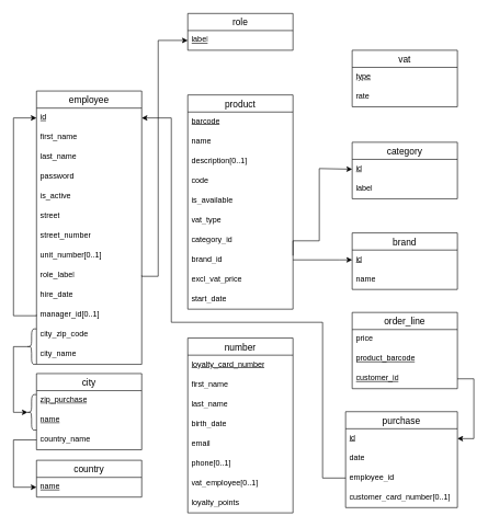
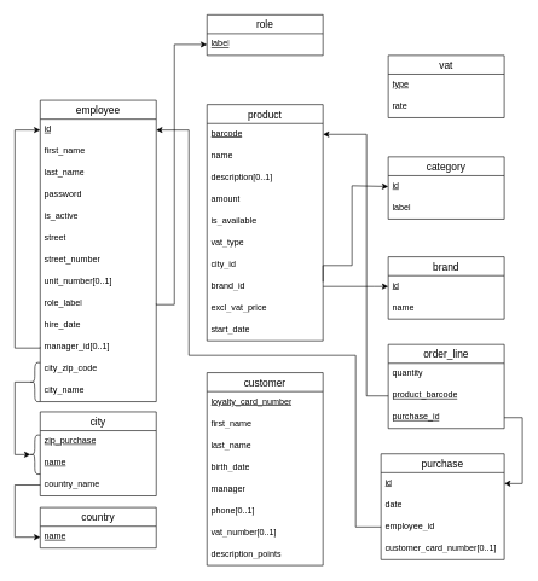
- <mxCell id="22" value="code" style="text;strokeColor=none;fillColor=none;spacingLeft=4;spacingRight=4;overflow=hidden;rotatable=0;points=[[0,0.5],[1,0.5]];portConstraint=eastwest;fontSize=12;whiteSpace=wrap;html=1;" parent="18" vertex="1"><mxGeometry y="116" width="160" height="30" as="geometry" /></mxCell>
+ <mxCell id="22" value="amount" style="text;strokeColor=none;fillColor=none;spacingLeft=4;spacingRight=4;overflow=hidden;rotatable=0;points=[[0,0.5],[1,0.5]];portConstraint=eastwest;fontSize=12;whiteSpace=wrap;html=1;" parent="18" vertex="1"><mxGeometry y="116" width="160" height="30" as="geometry" /></mxCell>
- <mxCell id="25" value="category_id" style="text;strokeColor=none;fillColor=none;spacingLeft=4;spacingRight=4;overflow=hidden;rotatable=0;points=[[0,0.5],[1,0.5]];portConstraint=eastwest;fontSize=12;whiteSpace=wrap;html=1;" parent="18" vertex="1"><mxGeometry y="206" width="160" height="30" as="geometry" /></mxCell>
+ <mxCell id="25" value="city_id" style="text;strokeColor=none;fillColor=none;spacingLeft=4;spacingRight=4;overflow=hidden;rotatable=0;points=[[0,0.5],[1,0.5]];portConstraint=eastwest;fontSize=12;whiteSpace=wrap;html=1;" parent="18" vertex="1"><mxGeometry y="206" width="160" height="30" as="geometry" /></mxCell>
- <mxCell id="53" value="price" style="text;strokeColor=none;fillColor=none;spacingLeft=4;spacingRight=4;overflow=hidden;rotatable=0;points=[[0,0.5],[1,0.5]];portConstraint=eastwest;fontSize=12;whiteSpace=wrap;html=1;" parent="52" vertex="1"><mxGeometry y="26" width="160" height="30" as="geometry" /></mxCell>
+ <mxCell id="53" value="quantity" style="text;strokeColor=none;fillColor=none;spacingLeft=4;spacingRight=4;overflow=hidden;rotatable=0;points=[[0,0.5],[1,0.5]];portConstraint=eastwest;fontSize=12;whiteSpace=wrap;html=1;" parent="52" vertex="1"><mxGeometry y="26" width="160" height="30" as="geometry" /></mxCell>
- <mxCell id="38" value="number" style="swimlane;fontStyle=0;childLayout=stackLayout;horizontal=1;startSize=26;horizontalStack=0;resizeParent=1;resizeParentMax=0;resizeLast=0;collapsible=1;marginBottom=0;align=center;fontSize=14;" parent="1" vertex="1"><mxGeometry x="285" y="514" width="160" height="266" as="geometry" /></mxCell>
+ <mxCell id="38" value="customer" style="swimlane;fontStyle=0;childLayout=stackLayout;horizontal=1;startSize=26;horizontalStack=0;resizeParent=1;resizeParentMax=0;resizeLast=0;collapsible=1;marginBottom=0;align=center;fontSize=14;" parent="1" vertex="1"><mxGeometry x="285" y="514" width="160" height="266" as="geometry" /></mxCell>
+ <mxCell id="70" style="edgeStyle=orthogonalEdgeStyle;rounded=0;orthogonalLoop=1;jettySize=auto;html=1;exitX=0;exitY=0.5;exitDx=0;exitDy=0;entryX=1;entryY=0.5;entryDx=0;entryDy=0;" parent="1" source="54" target="19" edge="1"><mxGeometry relative="1" as="geometry"><Array as="points"><mxPoint x="505" y="546" /><mxPoint x="505" y="185" /></Array></mxGeometry></mxCell>
- <mxCell id="55" value="customer_id" style="text;strokeColor=none;fillColor=none;spacingLeft=4;spacingRight=4;overflow=hidden;rotatable=0;points=[[0,0.5],[1,0.5]];portConstraint=eastwest;fontSize=12;whiteSpace=wrap;html=1;fontStyle=4" parent="52" vertex="1"><mxGeometry y="86" width="160" height="30" as="geometry" /></mxCell>
+ <mxCell id="55" value="purchase_id" style="text;strokeColor=none;fillColor=none;spacingLeft=4;spacingRight=4;overflow=hidden;rotatable=0;points=[[0,0.5],[1,0.5]];portConstraint=eastwest;fontSize=12;whiteSpace=wrap;html=1;fontStyle=4" parent="52" vertex="1"><mxGeometry y="86" width="160" height="30" as="geometry" /></mxCell>
- <mxCell id="43" value="email" style="text;strokeColor=none;fillColor=none;spacingLeft=4;spacingRight=4;overflow=hidden;rotatable=0;points=[[0,0.5],[1,0.5]];portConstraint=eastwest;fontSize=12;whiteSpace=wrap;html=1;" parent="38" vertex="1"><mxGeometry y="146" width="160" height="30" as="geometry" /></mxCell>
+ <mxCell id="43" value="manager" style="text;strokeColor=none;fillColor=none;spacingLeft=4;spacingRight=4;overflow=hidden;rotatable=0;points=[[0,0.5],[1,0.5]];portConstraint=eastwest;fontSize=12;whiteSpace=wrap;html=1;" parent="38" vertex="1"><mxGeometry y="146" width="160" height="30" as="geometry" /></mxCell>
- <mxCell id="45" value="vat_employee[0..1]" style="text;strokeColor=none;fillColor=none;spacingLeft=4;spacingRight=4;overflow=hidden;rotatable=0;points=[[0,0.5],[1,0.5]];portConstraint=eastwest;fontSize=12;whiteSpace=wrap;html=1;" parent="38" vertex="1"><mxGeometry y="206" width="160" height="30" as="geometry" /></mxCell>
+ <mxCell id="45" value="vat_number[0..1]" style="text;strokeColor=none;fillColor=none;spacingLeft=4;spacingRight=4;overflow=hidden;rotatable=0;points=[[0,0.5],[1,0.5]];portConstraint=eastwest;fontSize=12;whiteSpace=wrap;html=1;" parent="38" vertex="1"><mxGeometry y="206" width="160" height="30" as="geometry" /></mxCell>
- <mxCell id="46" value="loyalty_points" style="text;strokeColor=none;fillColor=none;spacingLeft=4;spacingRight=4;overflow=hidden;rotatable=0;points=[[0,0.5],[1,0.5]];portConstraint=eastwest;fontSize=12;whiteSpace=wrap;html=1;" parent="38" vertex="1"><mxGeometry y="236" width="160" height="30" as="geometry" /></mxCell>
+ <mxCell id="46" value="description_points" style="text;strokeColor=none;fillColor=none;spacingLeft=4;spacingRight=4;overflow=hidden;rotatable=0;points=[[0,0.5],[1,0.5]];portConstraint=eastwest;fontSize=12;whiteSpace=wrap;html=1;" parent="38" vertex="1"><mxGeometry y="236" width="160" height="30" as="geometry" /></mxCell>
